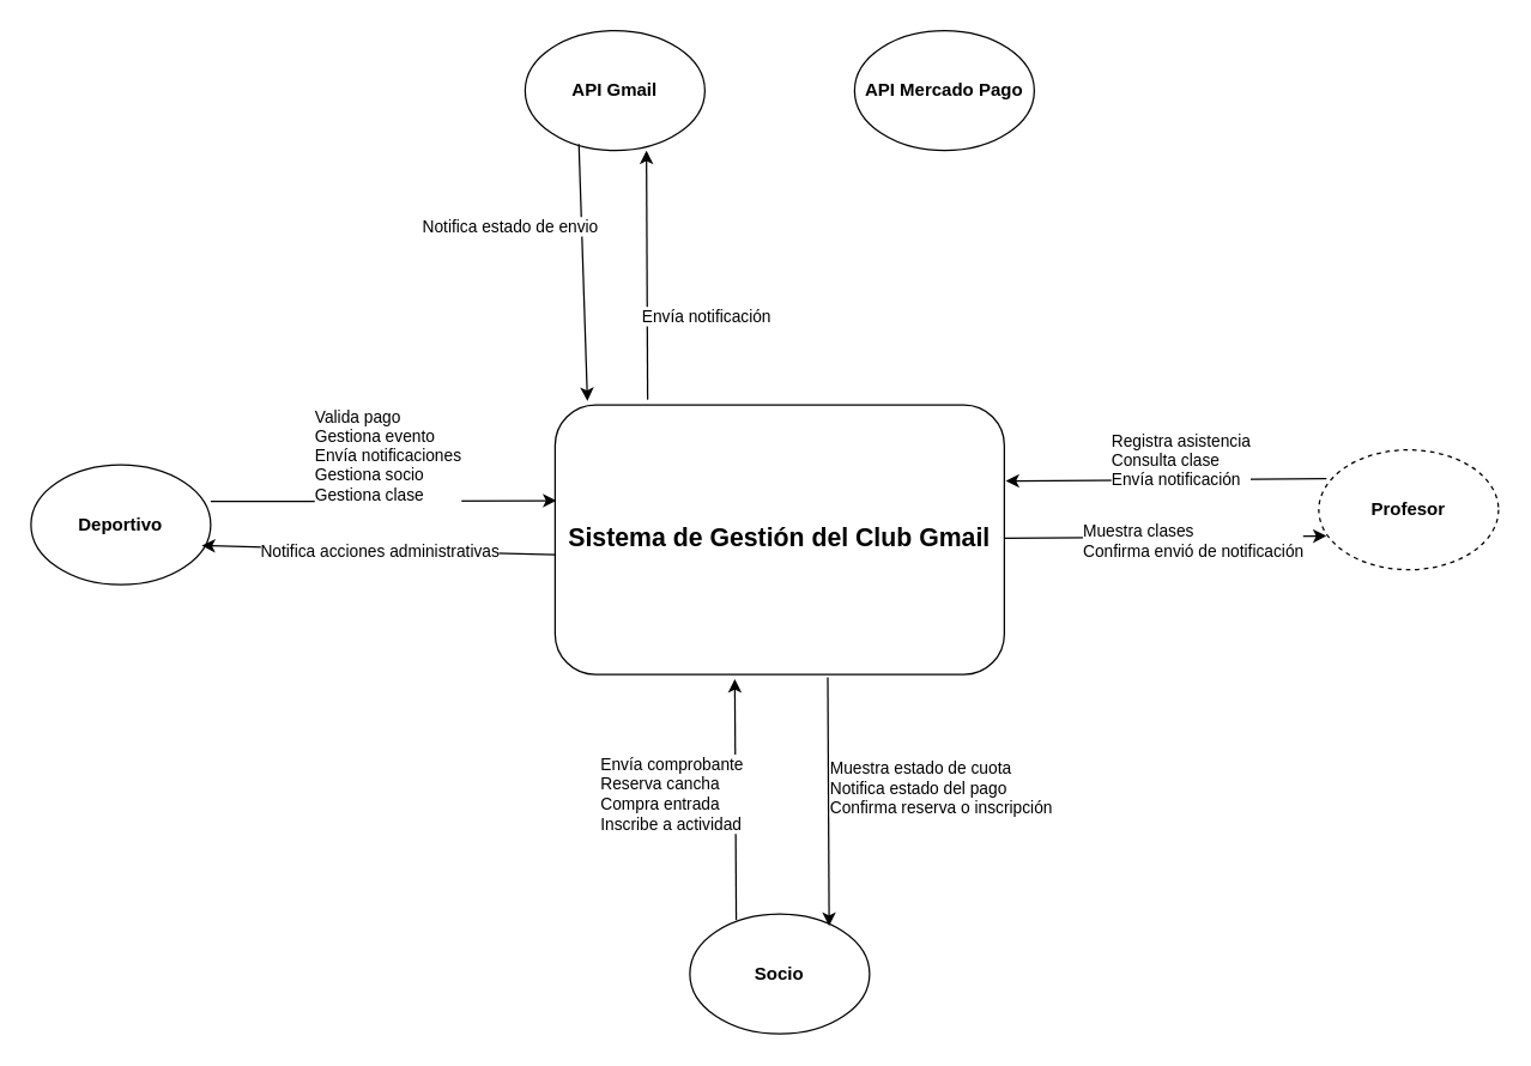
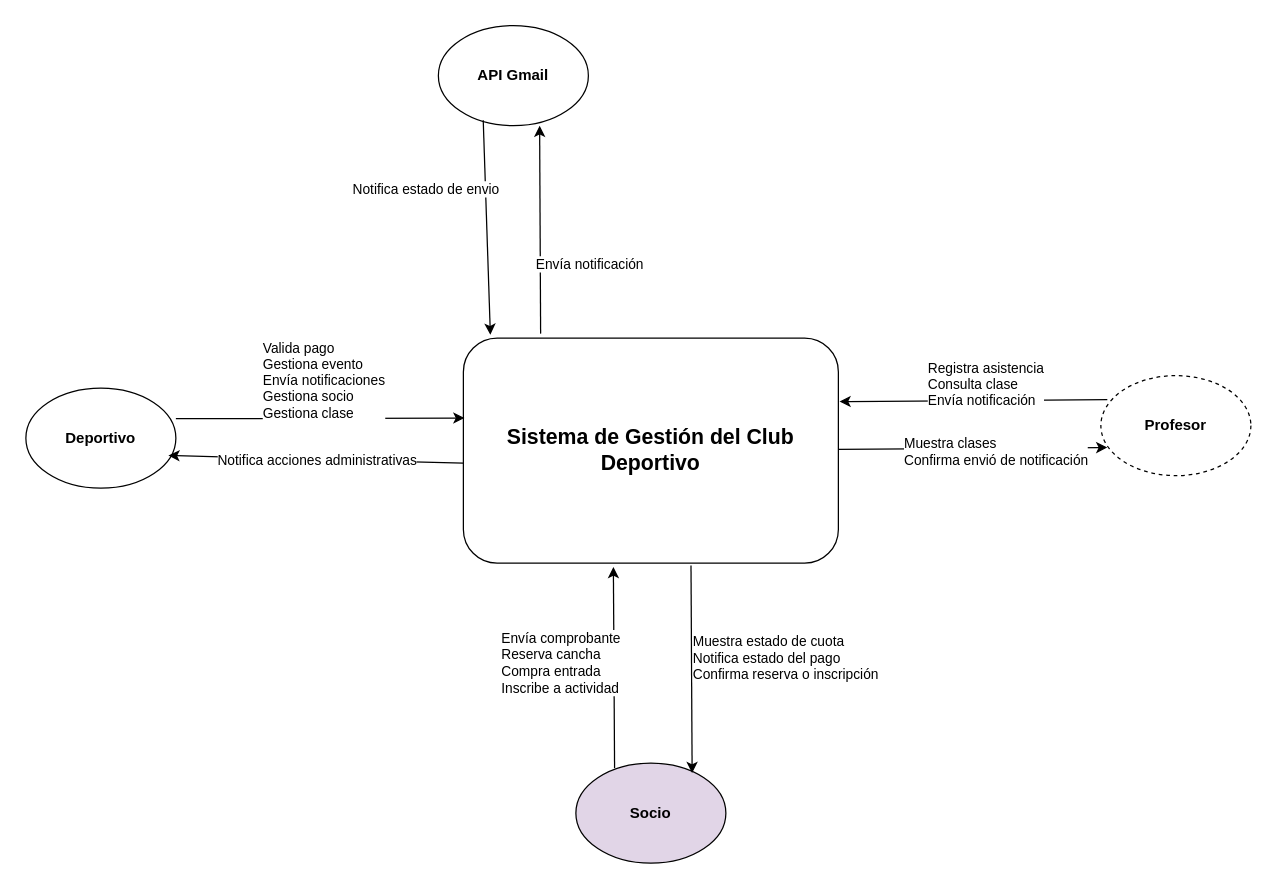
- <mxCell id="7" value="&lt;b&gt;API Mercado Pago&lt;/b&gt;" style="ellipse;whiteSpace=wrap;html=1;" vertex="1" parent="1"><mxGeometry x="570" y="20" width="120" height="80" as="geometry" /></mxCell>
- <mxCell id="2" value="&lt;font style=&quot;font-size: 17px;&quot;&gt;&lt;b&gt;Sistema de Gestión del Club Gmail&lt;/b&gt;&lt;/font&gt;" style="rounded=1;whiteSpace=wrap;html=1;" vertex="1" parent="1"><mxGeometry x="370" y="270" width="300" height="180" as="geometry" /></mxCell>
+ <mxCell id="2" value="&lt;font style=&quot;font-size: 17px;&quot;&gt;&lt;b&gt;Sistema de Gestión del Club Deportivo&lt;/b&gt;&lt;/font&gt;" style="rounded=1;whiteSpace=wrap;html=1;" vertex="1" parent="1"><mxGeometry x="370" y="270" width="300" height="180" as="geometry" /></mxCell>
- <mxCell id="5" value="&lt;b&gt;Socio&lt;/b&gt;" style="ellipse;whiteSpace=wrap;html=1;" vertex="1" parent="1"><mxGeometry x="460" y="610" width="120" height="80" as="geometry" /></mxCell>
+ <mxCell id="5" value="&lt;b&gt;Socio&lt;/b&gt;" style="ellipse;whiteSpace=wrap;html=1;fillColor=#e1d5e7;" vertex="1" parent="1"><mxGeometry x="460" y="610" width="120" height="80" as="geometry" /></mxCell>
